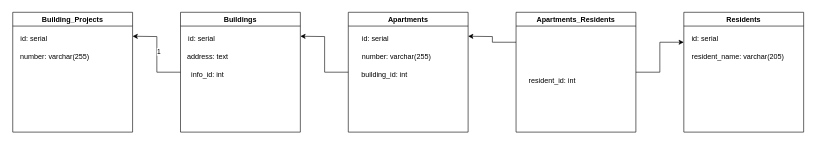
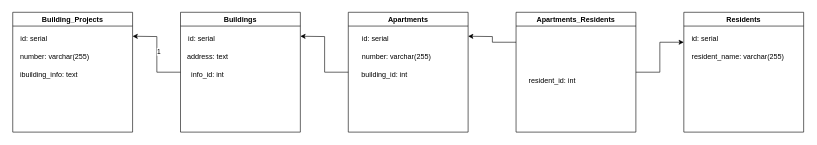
- <mxCell id="15" value="resident_name: varchar(205)" style="text;html=1;align=center;verticalAlign=middle;resizable=0;points=[];autosize=1;strokeColor=none;fillColor=none;" vertex="1" parent="13"><mxGeometry y="60" width="180" height="30" as="geometry" /></mxCell>
+ <mxCell id="15" value="resident_name: varchar(255)" style="text;html=1;align=center;verticalAlign=middle;resizable=0;points=[];autosize=1;strokeColor=none;fillColor=none;" vertex="1" parent="13"><mxGeometry y="60" width="180" height="30" as="geometry" /></mxCell>
+ <mxCell id="22" value="ibuilding_info: text" style="text;html=1;align=center;verticalAlign=middle;resizable=0;points=[];autosize=1;strokeColor=none;fillColor=none;" vertex="1" parent="19"><mxGeometry y="90" width="120" height="30" as="geometry" /></mxCell>
